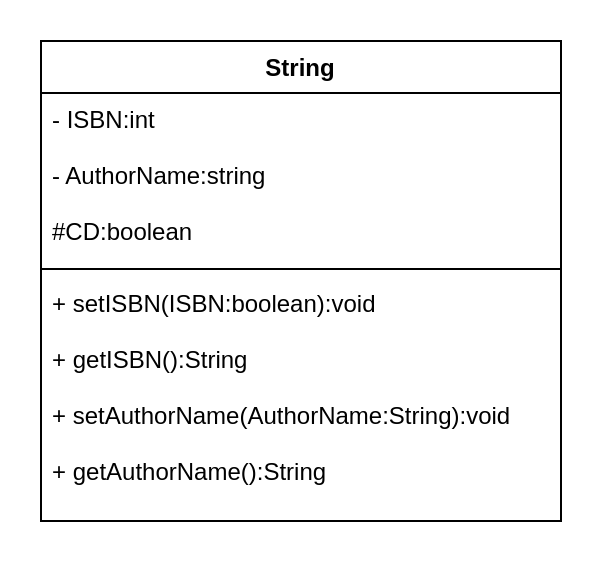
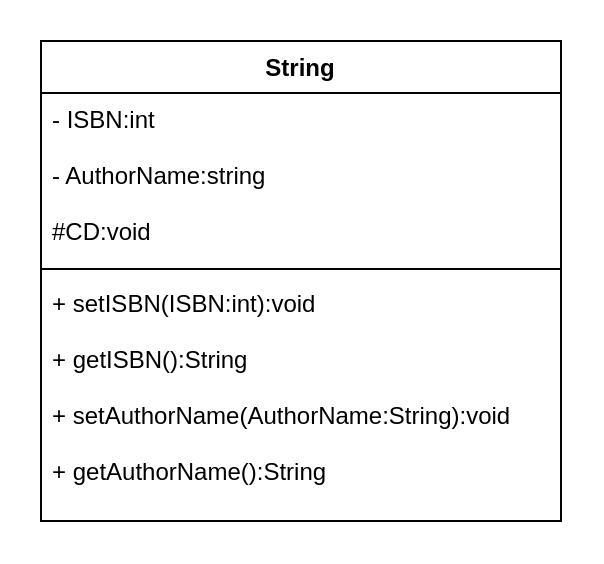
- <mxCell id="3" value="- ISBN:int&#10;&#10;- AuthorName:string&#10;&#10;#CD:boolean" style="text;strokeColor=none;fillColor=none;align=left;verticalAlign=top;spacingLeft=4;spacingRight=4;overflow=hidden;rotatable=0;points=[[0,0.5],[1,0.5]];portConstraint=eastwest;" vertex="1" parent="2"><mxGeometry y="26" width="260" height="84" as="geometry" /></mxCell>
+ <mxCell id="3" value="- ISBN:int&#10;&#10;- AuthorName:string&#10;&#10;#CD:void" style="text;strokeColor=none;fillColor=none;align=left;verticalAlign=top;spacingLeft=4;spacingRight=4;overflow=hidden;rotatable=0;points=[[0,0.5],[1,0.5]];portConstraint=eastwest;" vertex="1" parent="2"><mxGeometry y="26" width="260" height="84" as="geometry" /></mxCell>
- <mxCell id="5" value="+ setISBN(ISBN:boolean):void&#10;&#10;+ getISBN():String&#10;&#10;+ setAuthorName(AuthorName:String):void &#10;&#10;+ getAuthorName():String" style="text;strokeColor=none;fillColor=none;align=left;verticalAlign=top;spacingLeft=4;spacingRight=4;overflow=hidden;rotatable=0;points=[[0,0.5],[1,0.5]];portConstraint=eastwest;" vertex="1" parent="2"><mxGeometry y="118" width="260" height="122" as="geometry" /></mxCell>
+ <mxCell id="5" value="+ setISBN(ISBN:int):void&#10;&#10;+ getISBN():String&#10;&#10;+ setAuthorName(AuthorName:String):void &#10;&#10;+ getAuthorName():String" style="text;strokeColor=none;fillColor=none;align=left;verticalAlign=top;spacingLeft=4;spacingRight=4;overflow=hidden;rotatable=0;points=[[0,0.5],[1,0.5]];portConstraint=eastwest;" vertex="1" parent="2"><mxGeometry y="118" width="260" height="122" as="geometry" /></mxCell>
